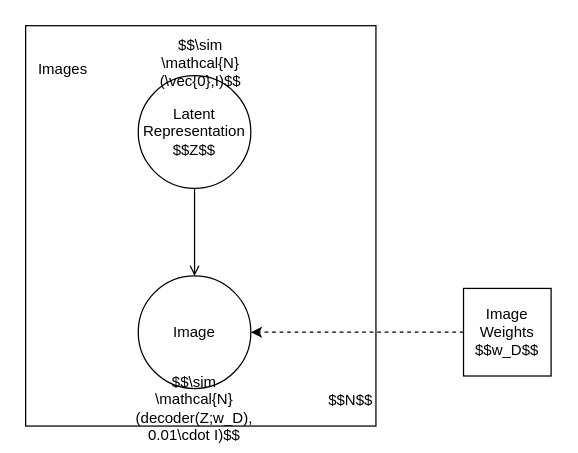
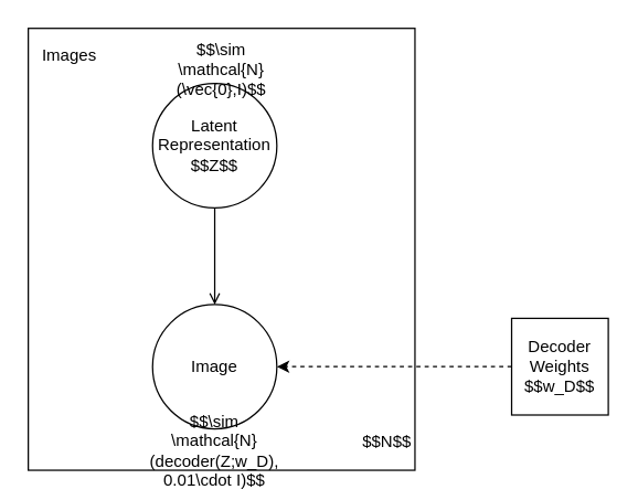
- <mxCell id="7" value="Images" style="text;html=1;strokeColor=none;fillColor=none;align=center;verticalAlign=middle;whiteSpace=wrap;rounded=0;" parent="1" vertex="1"><mxGeometry x="30" y="45" width="40" height="20" as="geometry" /></mxCell>
+ <mxCell id="7" value="Images" style="text;html=1;strokeColor=none;fillColor=none;align=center;verticalAlign=middle;whiteSpace=wrap;rounded=0;" parent="1" vertex="1"><mxGeometry x="30" y="30" width="40" height="20" as="geometry" /></mxCell>
- <mxCell id="9" value="Image Weights $$w_D$$" style="whiteSpace=wrap;html=1;aspect=fixed;" parent="1" vertex="1"><mxGeometry x="370" y="230" width="70" height="70" as="geometry" /></mxCell>
+ <mxCell id="9" value="Decoder Weights $$w_D$$" style="whiteSpace=wrap;html=1;aspect=fixed;" parent="1" vertex="1"><mxGeometry x="370" y="230" width="70" height="70" as="geometry" /></mxCell>
